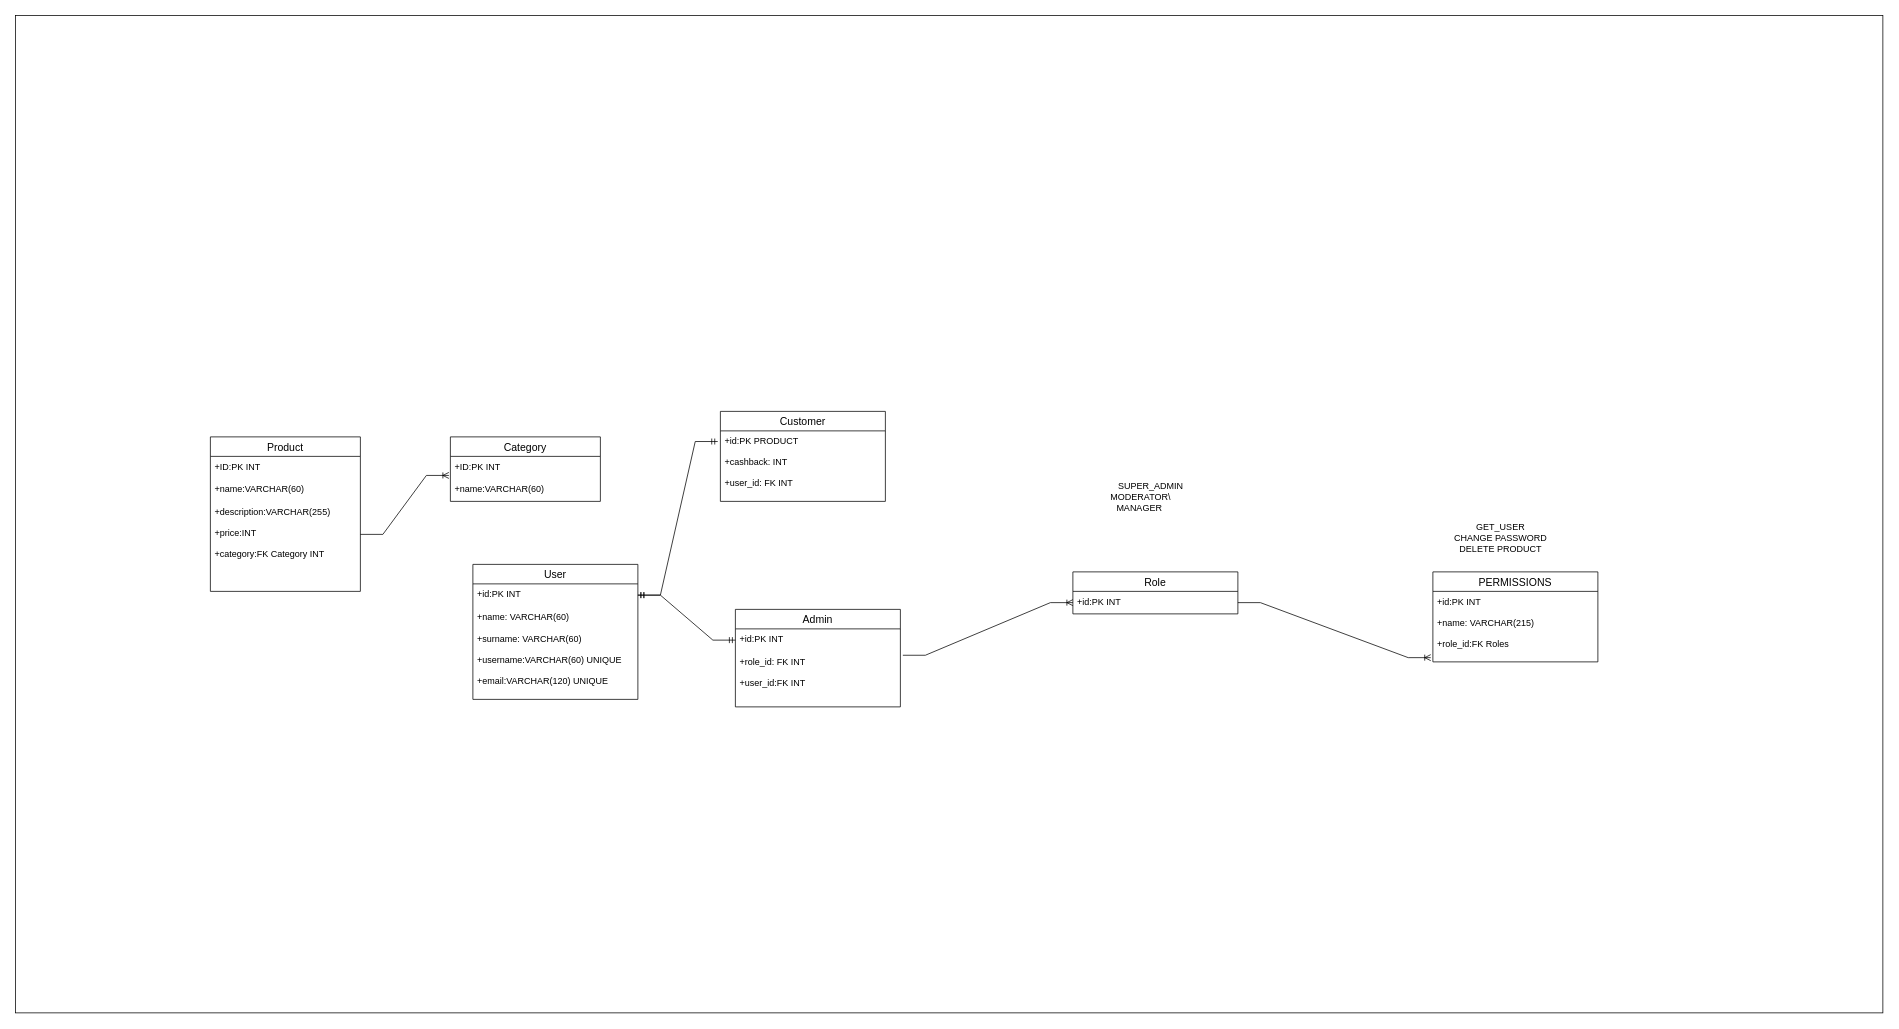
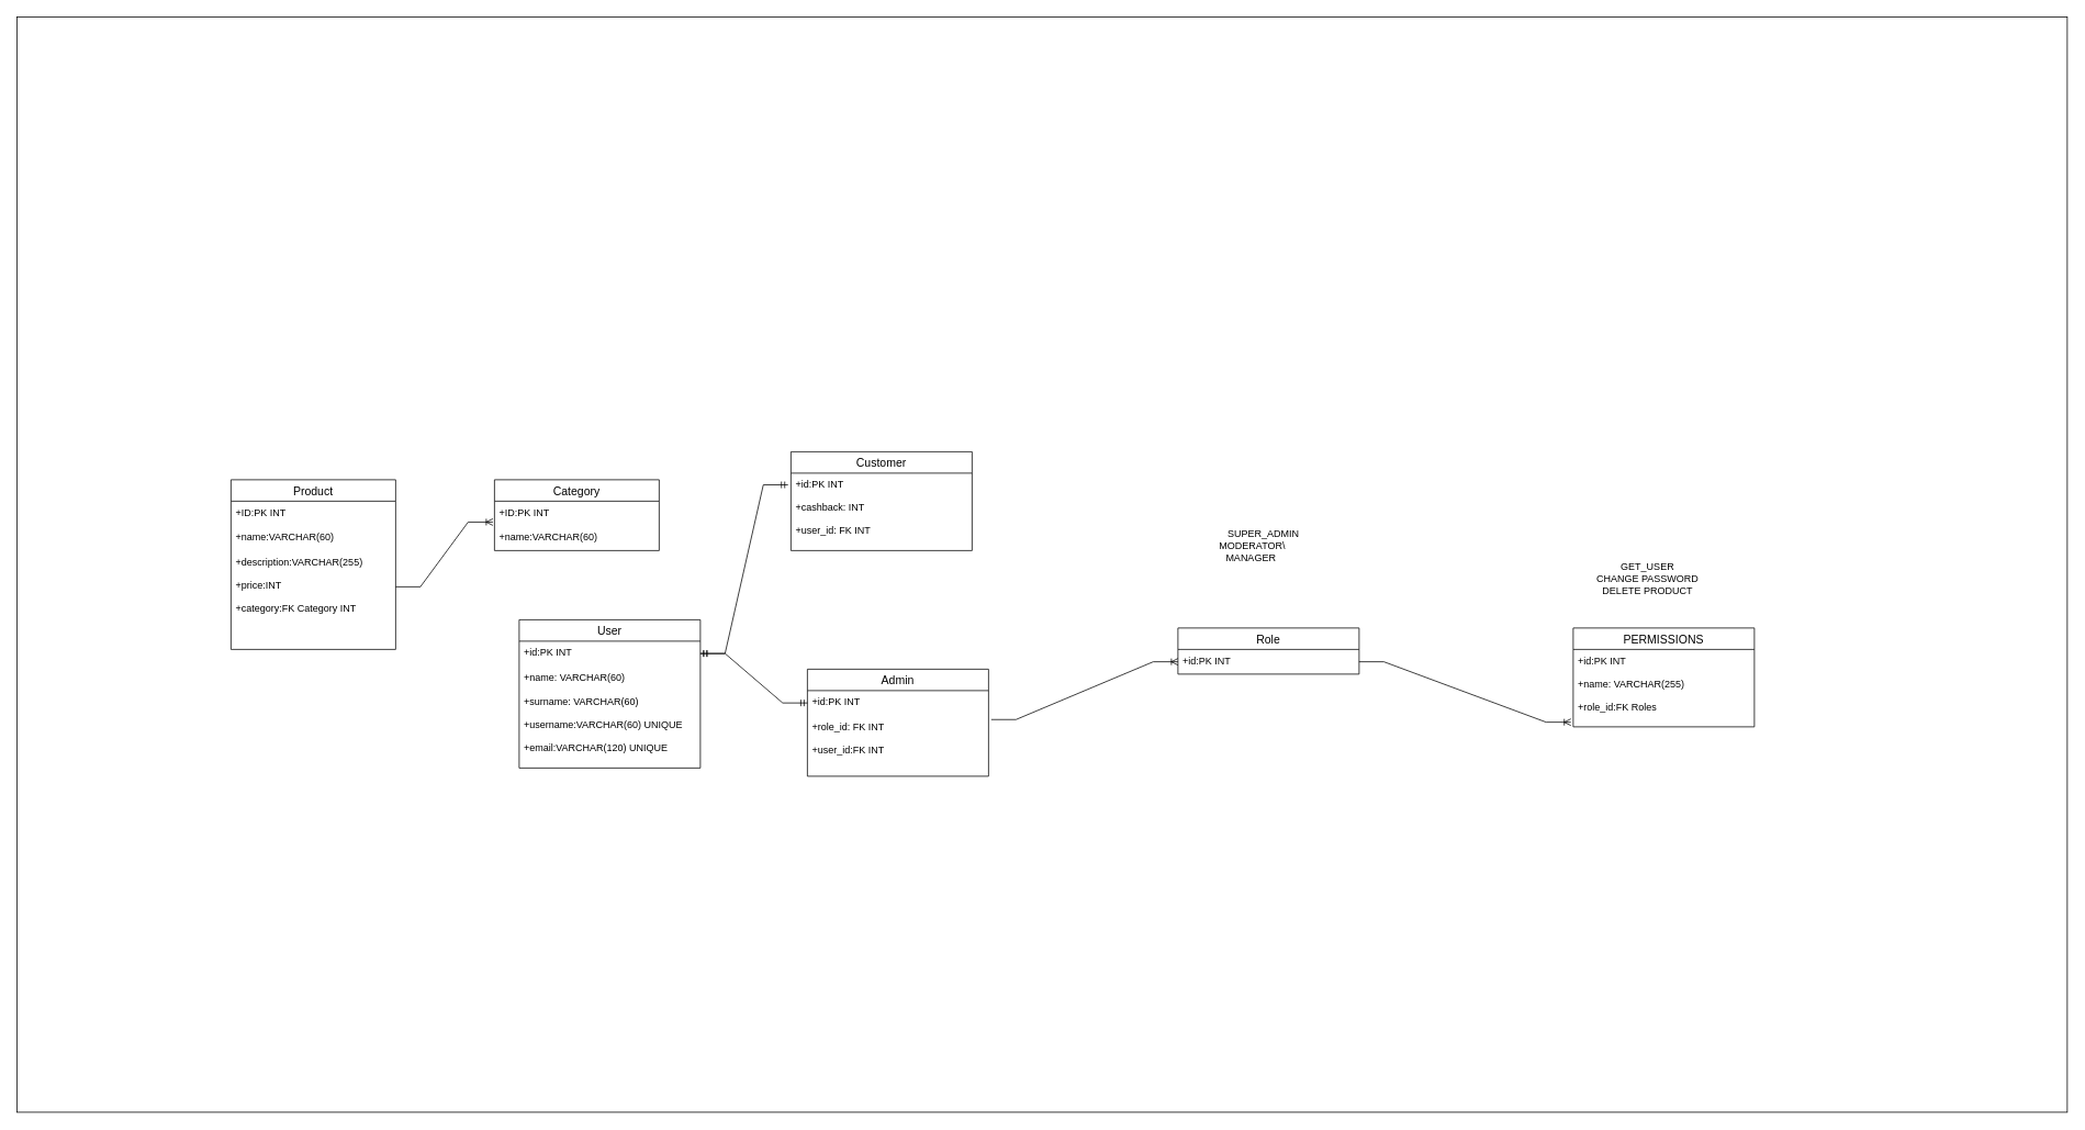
- <mxCell id="16" value="+id:PK PRODUCT&#10;&#10;+cashback: INT&#10;&#10;+user_id: FK INT" style="text;strokeColor=none;fillColor=none;spacingLeft=4;spacingRight=4;overflow=hidden;rotatable=0;points=[[0,0.5],[1,0.5]];portConstraint=eastwest;fontSize=12;" vertex="1" parent="15"><mxGeometry y="26" width="220" height="94" as="geometry" /></mxCell>
+ <mxCell id="16" value="+id:PK INT&#10;&#10;+cashback: INT&#10;&#10;+user_id: FK INT" style="text;strokeColor=none;fillColor=none;spacingLeft=4;spacingRight=4;overflow=hidden;rotatable=0;points=[[0,0.5],[1,0.5]];portConstraint=eastwest;fontSize=12;" vertex="1" parent="15"><mxGeometry y="26" width="220" height="94" as="geometry" /></mxCell>
- <mxCell id="28" value="GET_USER&lt;br&gt;CHANGE PASSWORD&lt;br&gt;DELETE PRODUCT" style="text;html=1;align=center;verticalAlign=middle;resizable=0;points=[];autosize=1;strokeColor=none;fillColor=none;" vertex="1" parent="1"><mxGeometry x="1925" y="687" width="150" height="60" as="geometry" /></mxCell>
+ <mxCell id="28" value="GET_USER&lt;br&gt;CHANGE PASSWORD&lt;br&gt;DELETE PRODUCT" style="text;html=1;align=center;verticalAlign=middle;resizable=0;points=[];autosize=1;strokeColor=none;fillColor=none;" vertex="1" parent="1"><mxGeometry x="1925" y="672" width="150" height="60" as="geometry" /></mxCell>
- <mxCell id="26" value="+id:PK INT&#10;&#10;+name: VARCHAR(215)&#10;&#10;+role_id:FK Roles" style="text;strokeColor=none;fillColor=none;spacingLeft=4;spacingRight=4;overflow=hidden;rotatable=0;points=[[0,0.5],[1,0.5]];portConstraint=eastwest;fontSize=12;" vertex="1" parent="25"><mxGeometry y="26" width="220" height="94" as="geometry" /></mxCell>
+ <mxCell id="26" value="+id:PK INT&#10;&#10;+name: VARCHAR(255)&#10;&#10;+role_id:FK Roles" style="text;strokeColor=none;fillColor=none;spacingLeft=4;spacingRight=4;overflow=hidden;rotatable=0;points=[[0,0.5],[1,0.5]];portConstraint=eastwest;fontSize=12;" vertex="1" parent="25"><mxGeometry y="26" width="220" height="94" as="geometry" /></mxCell>
